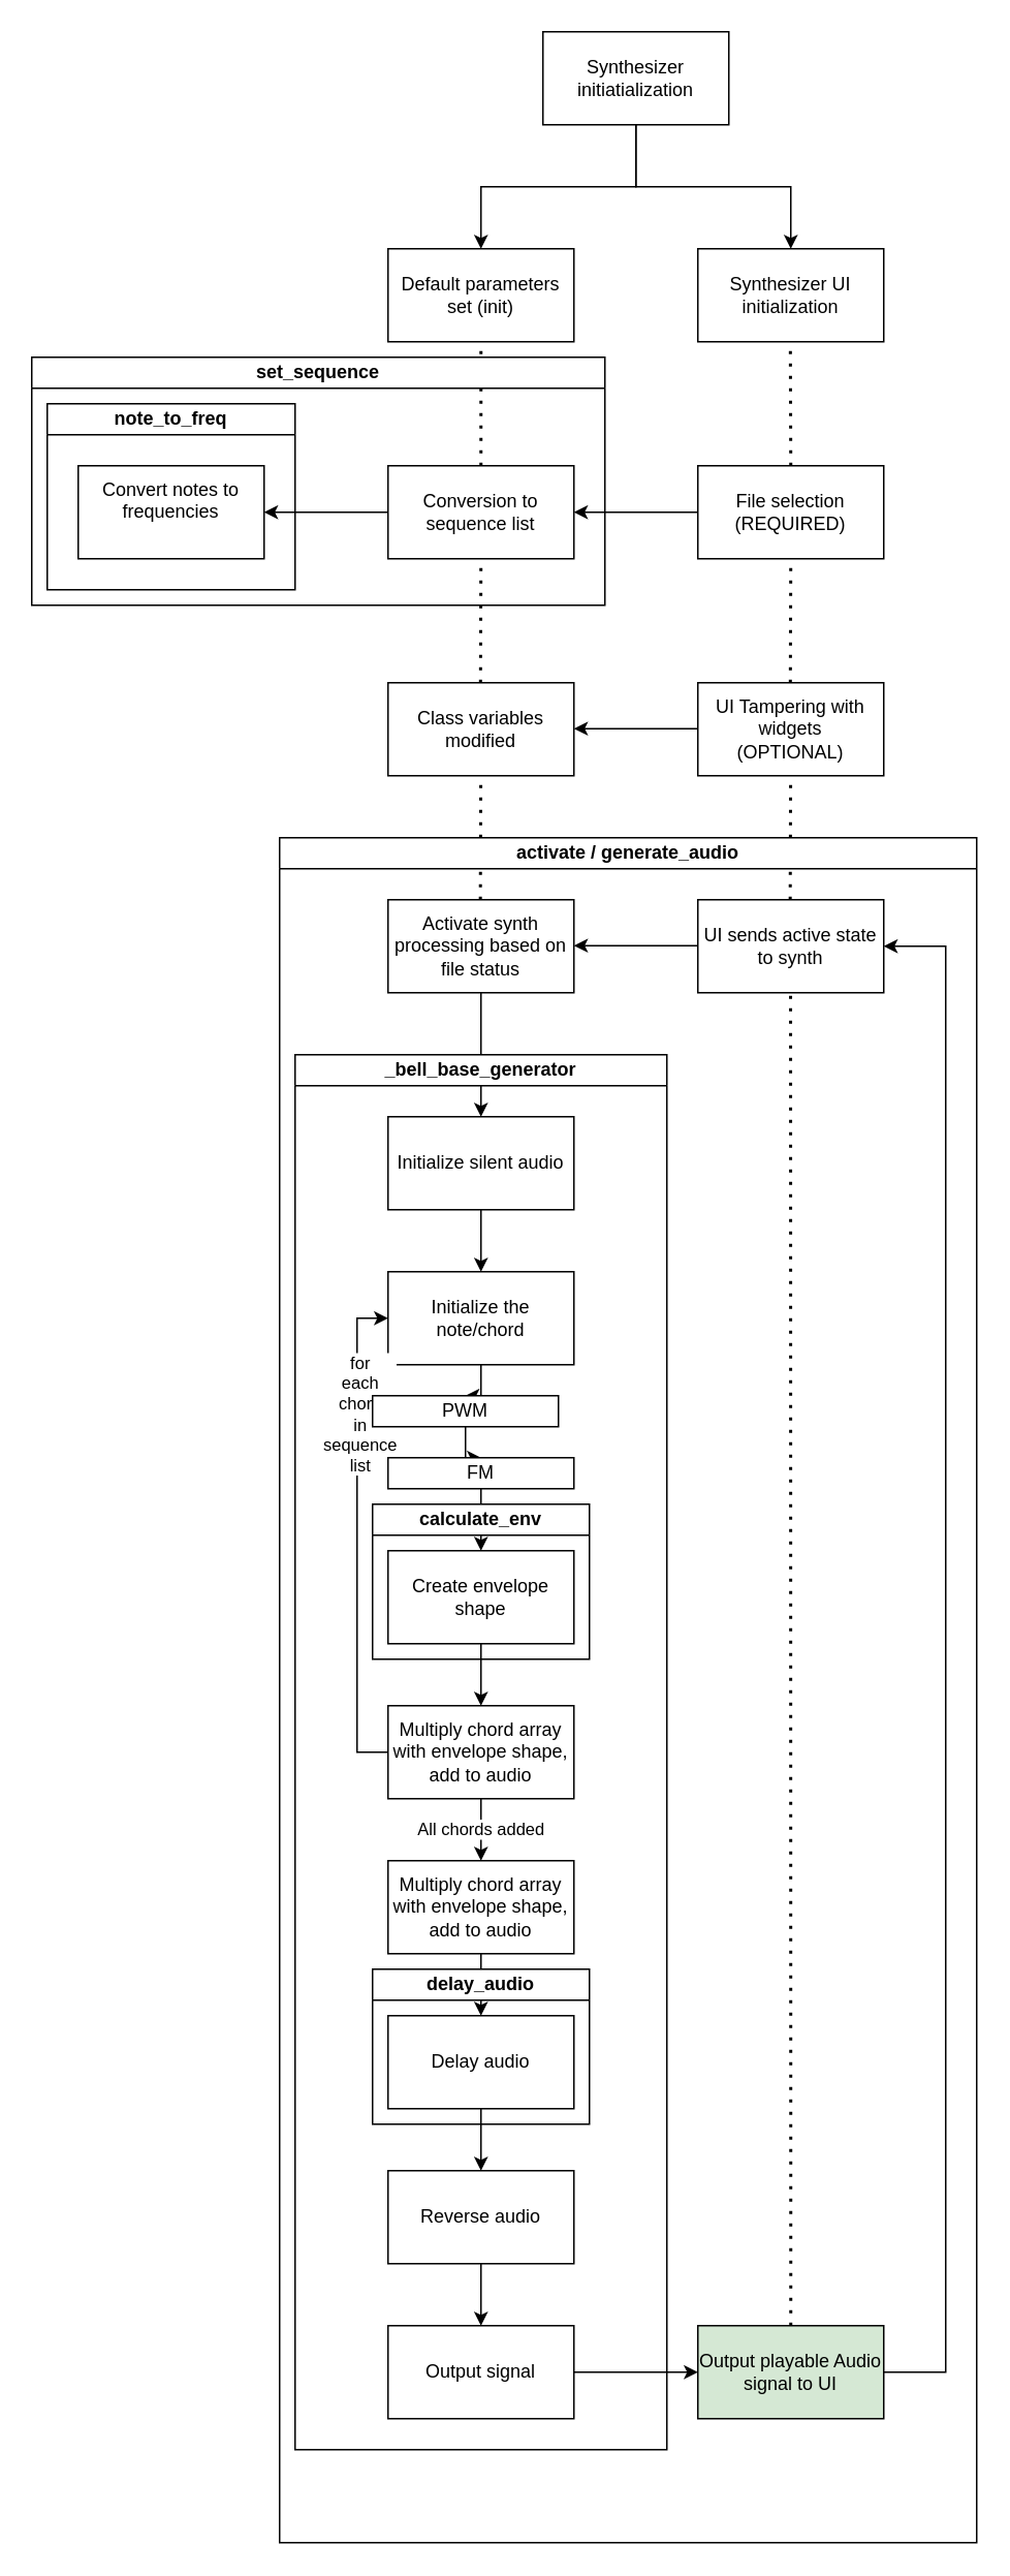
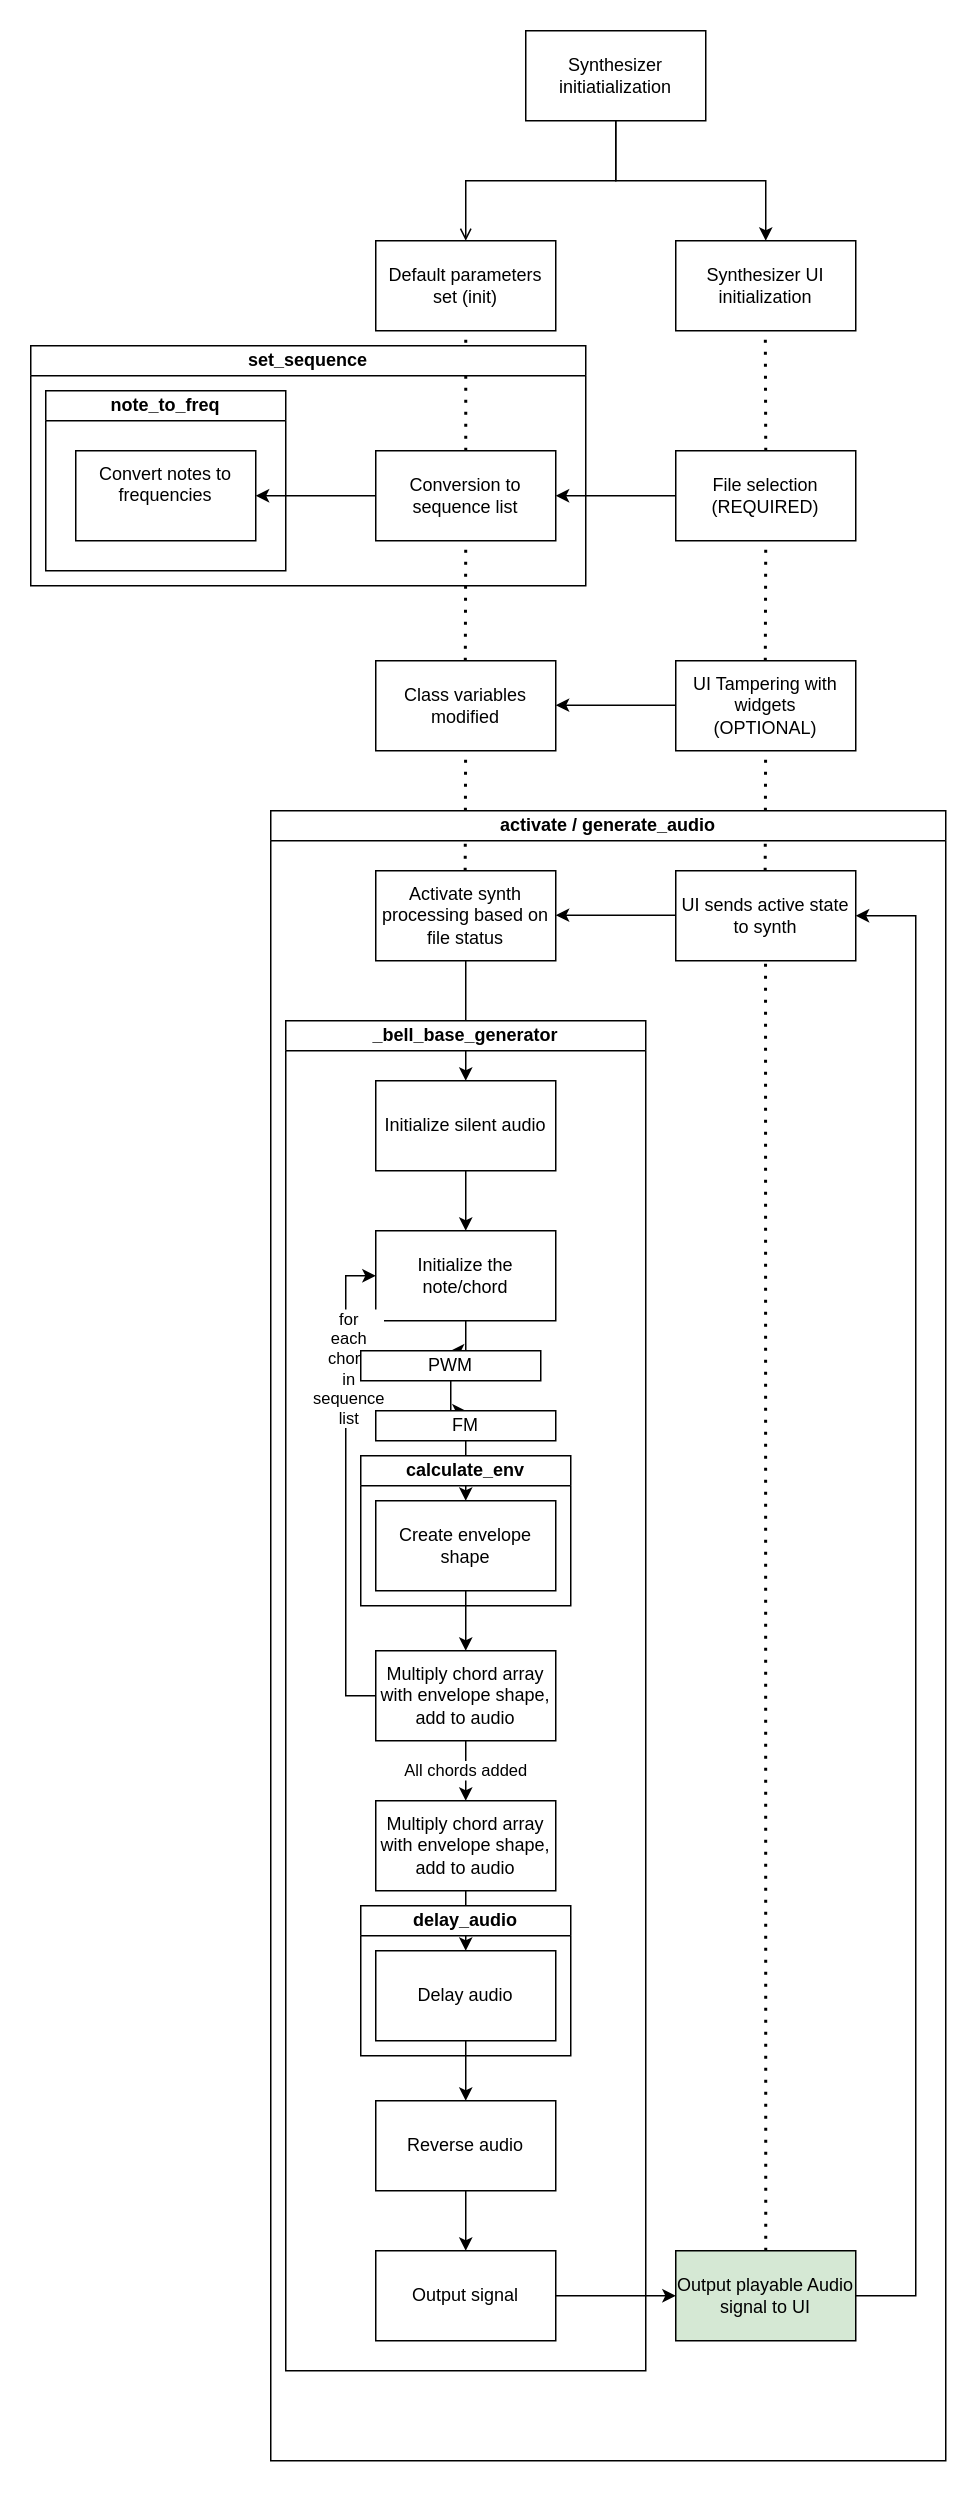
- <mxCell id="2" style="edgeStyle=orthogonalEdgeStyle;rounded=0;orthogonalLoop=1;jettySize=auto;html=1;entryX=0.5;entryY=0;entryDx=0;entryDy=0;" edge="1" parent="1" source="4" target="6"><mxGeometry relative="1" as="geometry"><mxPoint x="410" y="120" as="targetPoint" /></mxGeometry></mxCell>
+ <mxCell id="2" style="edgeStyle=orthogonalEdgeStyle;rounded=0;orthogonalLoop=1;jettySize=auto;html=1;entryX=0.5;entryY=0;entryDx=0;entryDy=0;endArrow=open;" edge="1" parent="1" source="4" target="6"><mxGeometry relative="1" as="geometry"><mxPoint x="410" y="120" as="targetPoint" /></mxGeometry></mxCell>
